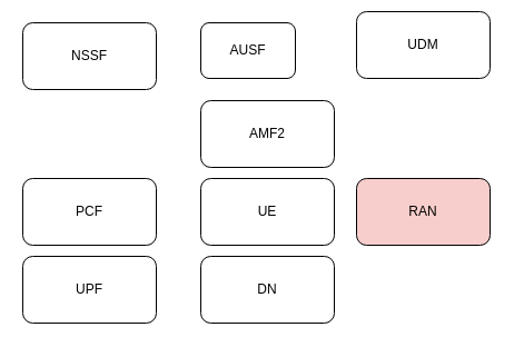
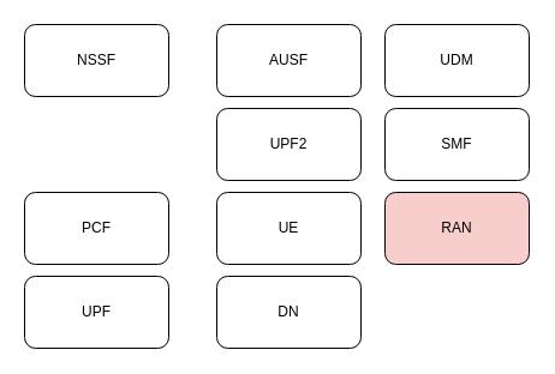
- <mxCell id="4" value="UDM" style="rounded=1;whiteSpace=wrap;html=1;" vertex="1" parent="1"><mxGeometry x="320" y="10" width="120" height="60" as="geometry" /></mxCell>
+ <mxCell id="4" value="UDM" style="rounded=1;whiteSpace=wrap;html=1;" vertex="1" parent="1"><mxGeometry x="320" y="20" width="120" height="60" as="geometry" /></mxCell>
- <mxCell id="3" value="AUSF" style="rounded=1;whiteSpace=wrap;html=1;" vertex="1" parent="1"><mxGeometry x="180" y="20" width="85" height="50" as="geometry" /></mxCell>
+ <mxCell id="3" value="AUSF" style="rounded=1;whiteSpace=wrap;html=1;" vertex="1" parent="1"><mxGeometry x="180" y="20" width="120" height="60" as="geometry" /></mxCell>
- <mxCell id="5" value="AMF2" style="rounded=1;whiteSpace=wrap;html=1;" vertex="1" parent="1"><mxGeometry x="180" y="90" width="120" height="60" as="geometry" /></mxCell>
+ <mxCell id="5" value="UPF2" style="rounded=1;whiteSpace=wrap;html=1;" vertex="1" parent="1"><mxGeometry x="180" y="90" width="120" height="60" as="geometry" /></mxCell>
+ <mxCell id="6" value="SMF" style="rounded=1;whiteSpace=wrap;html=1;" vertex="1" parent="1"><mxGeometry x="320" y="90" width="120" height="60" as="geometry" /></mxCell>
